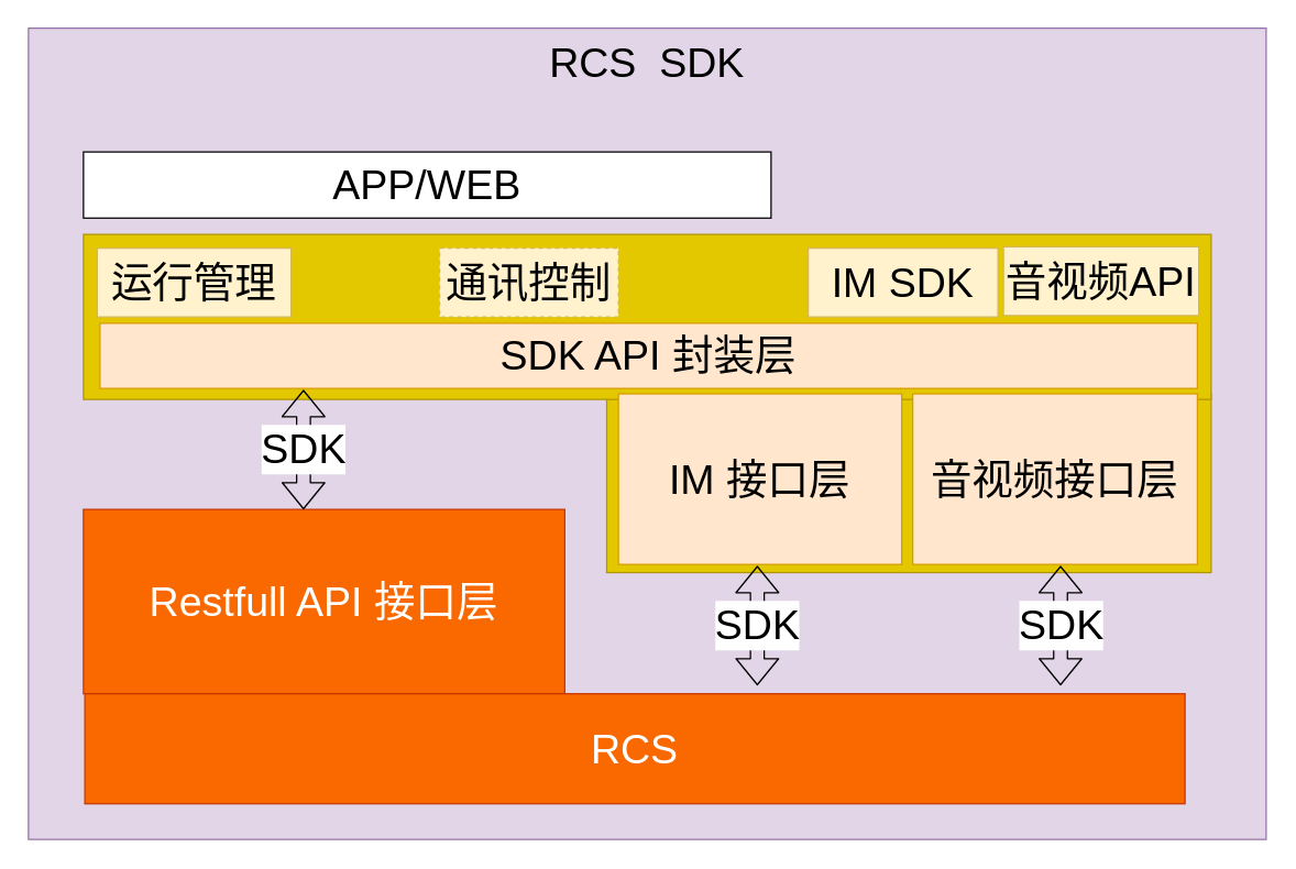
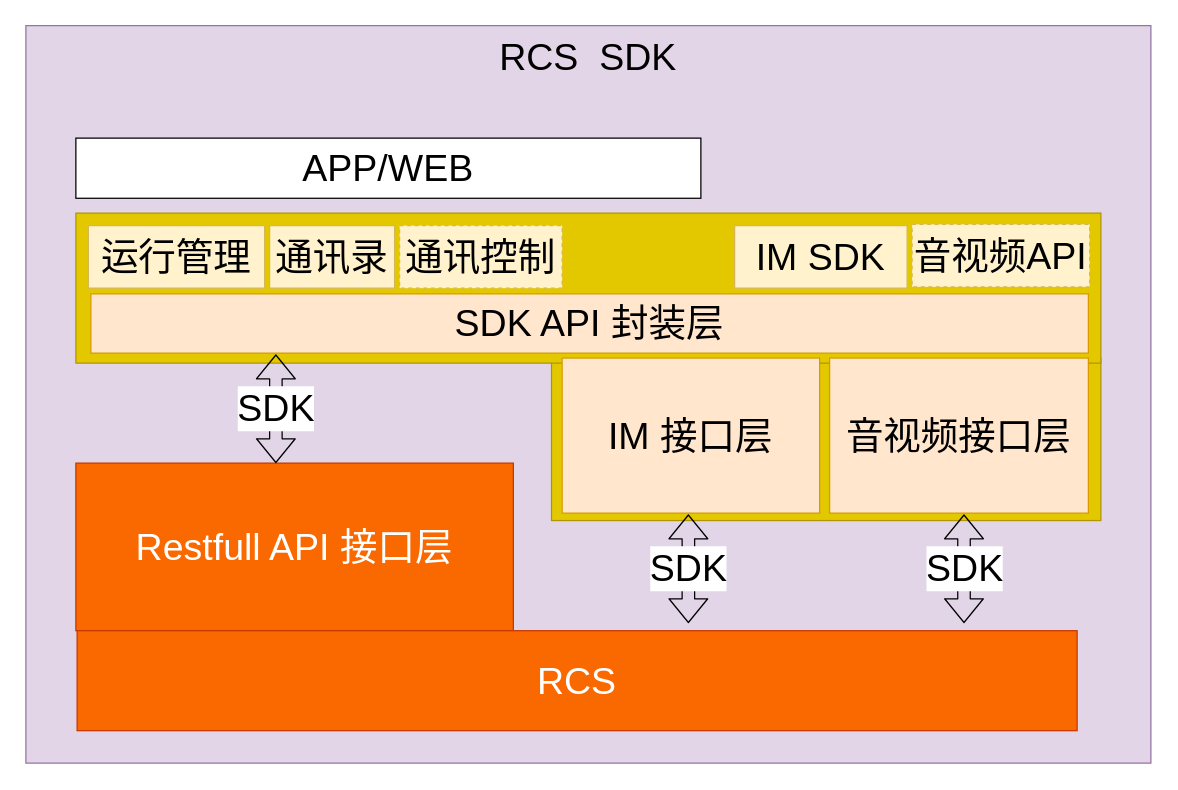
- <mxCell id="5" value="音视频API" style="rounded=0;whiteSpace=wrap;html=1;fontSize=30;align=center;fillColor=#fff2cc;strokeColor=#d6b656;" vertex="1" parent="1"><mxGeometry x="729" y="179" width="142" height="50" as="geometry" /></mxCell>
+ <mxCell id="5" value="音视频API" style="rounded=0;whiteSpace=wrap;html=1;fontSize=30;align=center;fillColor=#fff2cc;strokeColor=#d6b656;dashed=1;" vertex="1" parent="1"><mxGeometry x="729" y="179" width="142" height="50" as="geometry" /></mxCell>
+ <mxCell id="9" value="通讯录" style="rounded=0;whiteSpace=wrap;html=1;fontSize=30;align=center;fillColor=#fff2cc;strokeColor=#d6b656;" vertex="1" parent="1"><mxGeometry x="215" y="180" width="100" height="50" as="geometry" /></mxCell>
